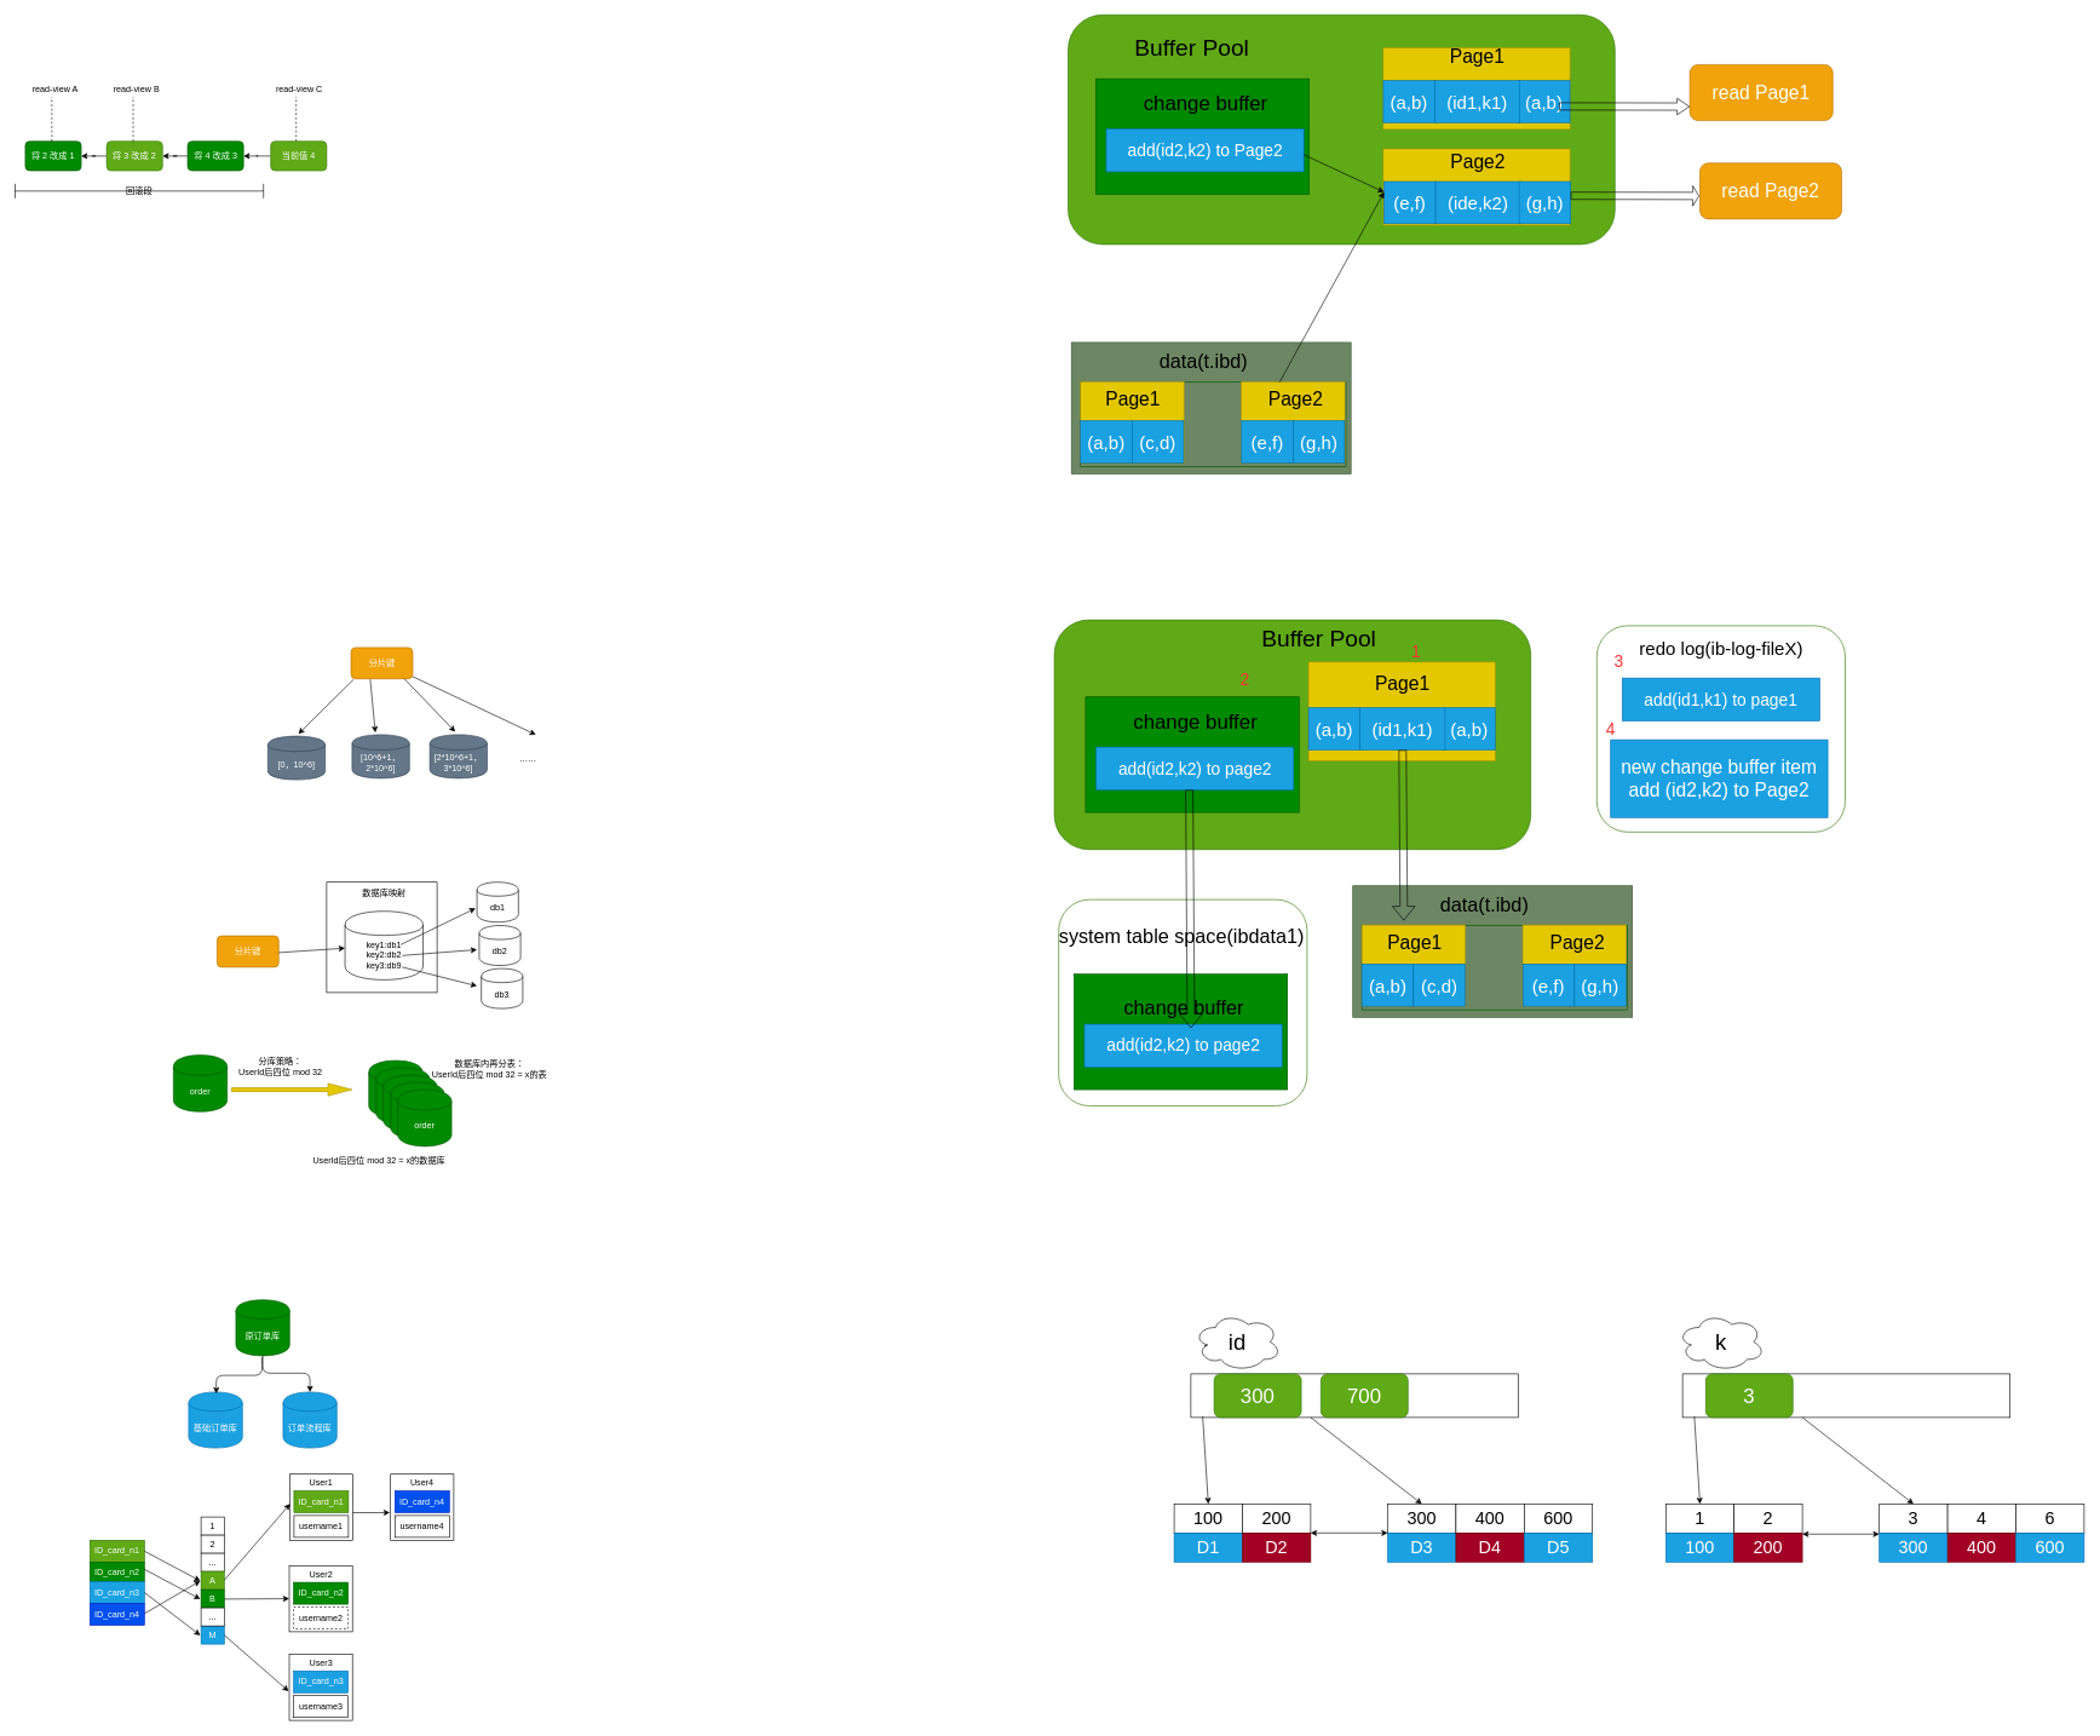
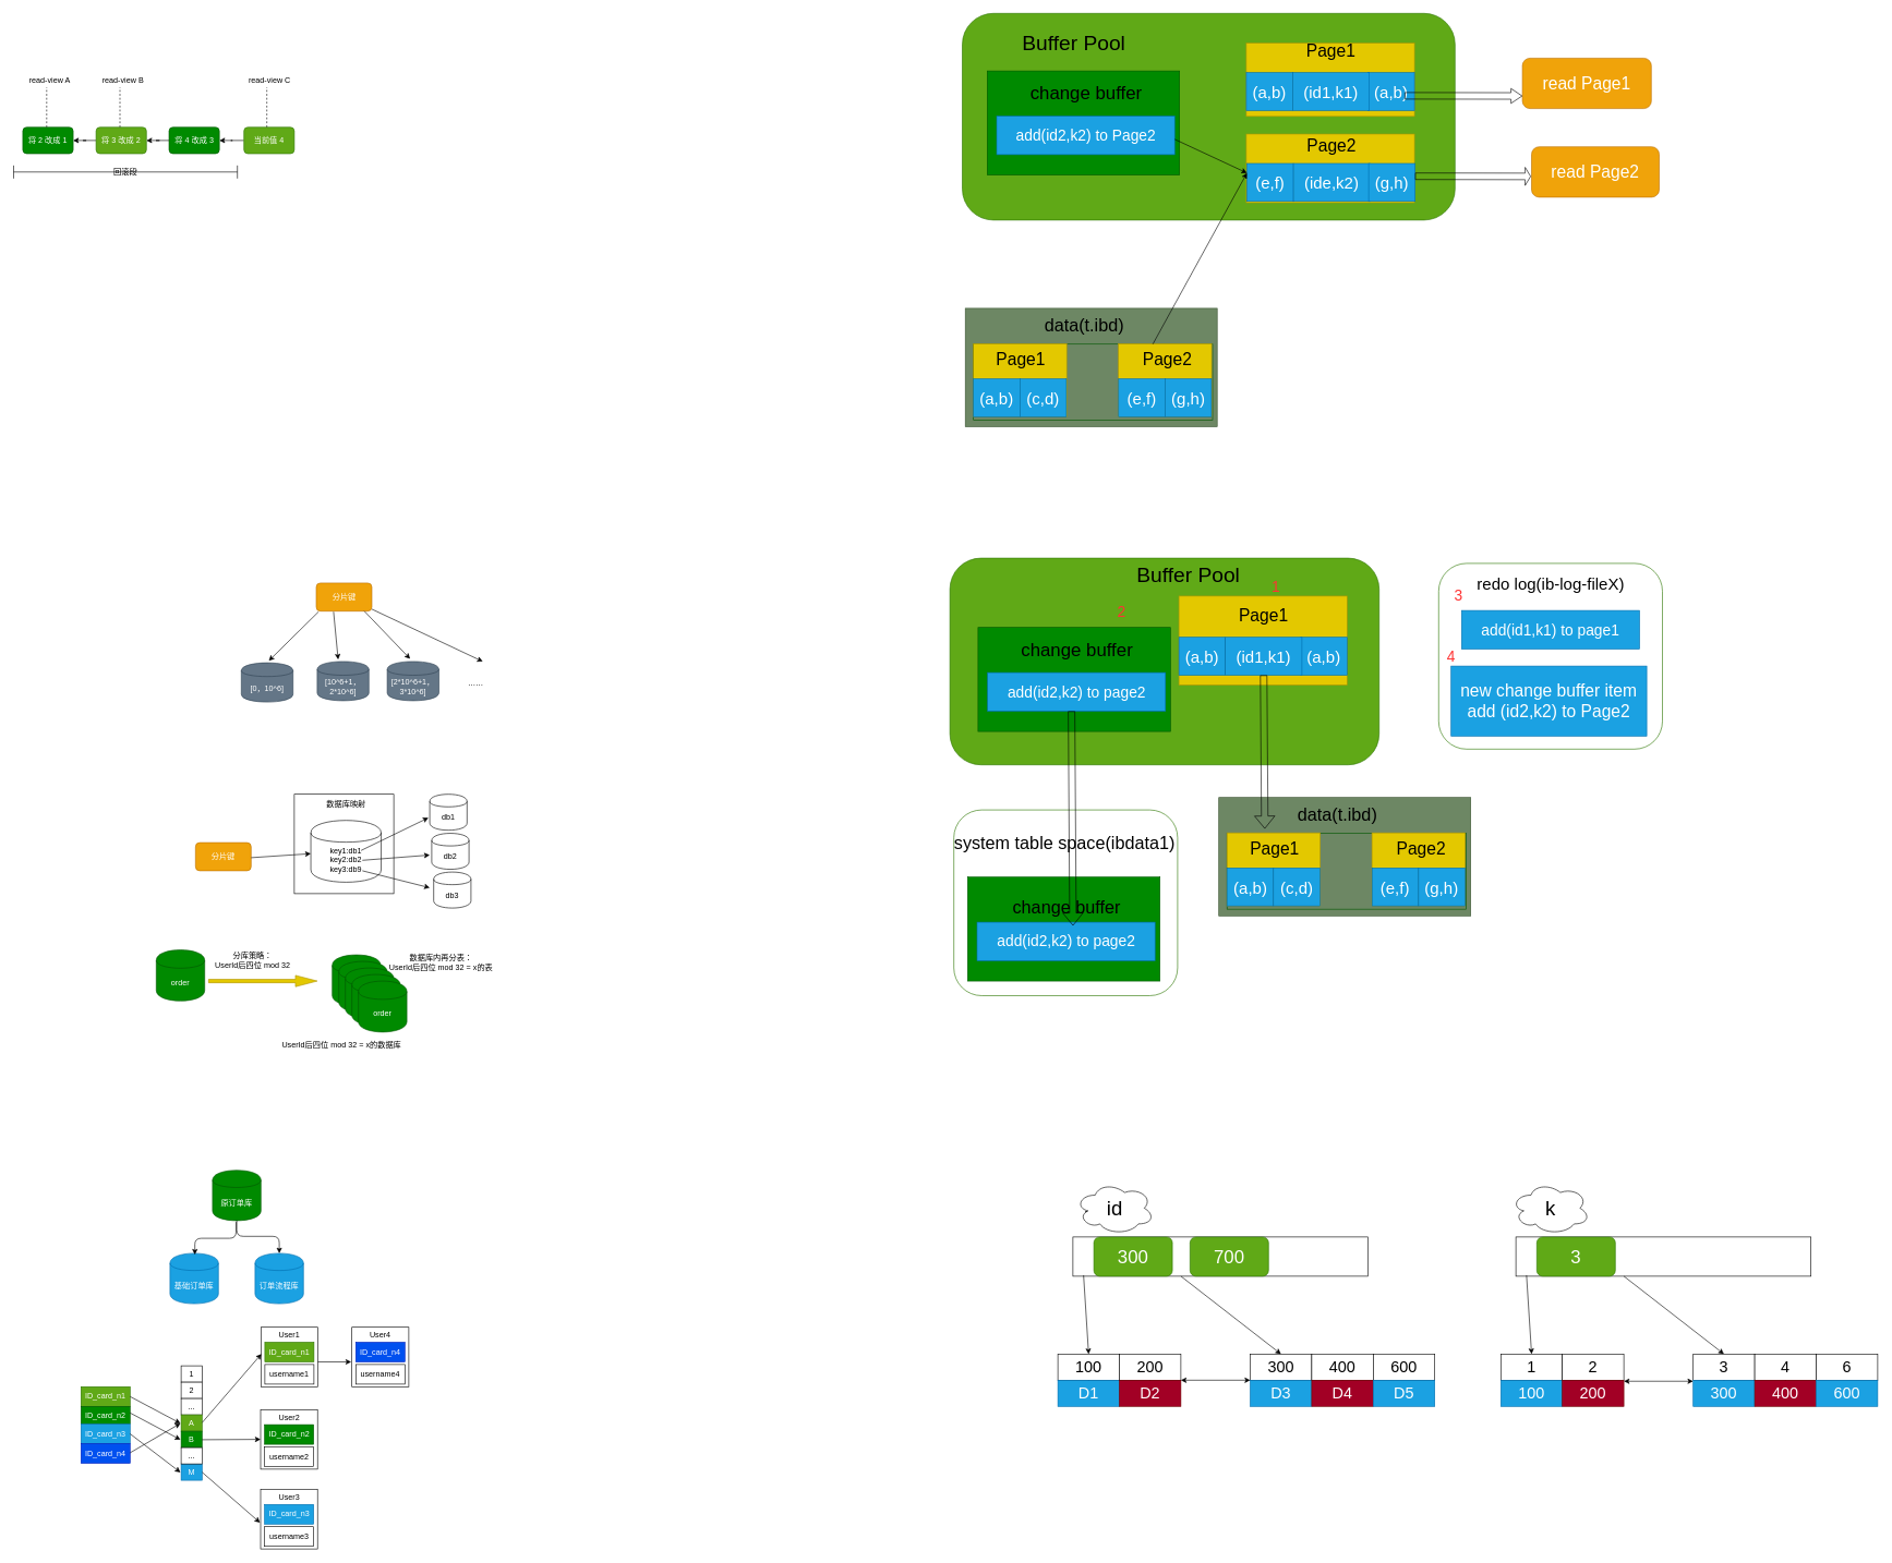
- <mxCell id="55" value="username2" style="rounded=0;whiteSpace=wrap;html=1;dashed=1;" parent="1" vertex="1"><mxGeometry x="403.5" y="2212" width="75" height="30" as="geometry" /></mxCell>
+ <mxCell id="55" value="username2" style="rounded=0;whiteSpace=wrap;html=1;" parent="1" vertex="1"><mxGeometry x="403.5" y="2212" width="75" height="30" as="geometry" /></mxCell>
